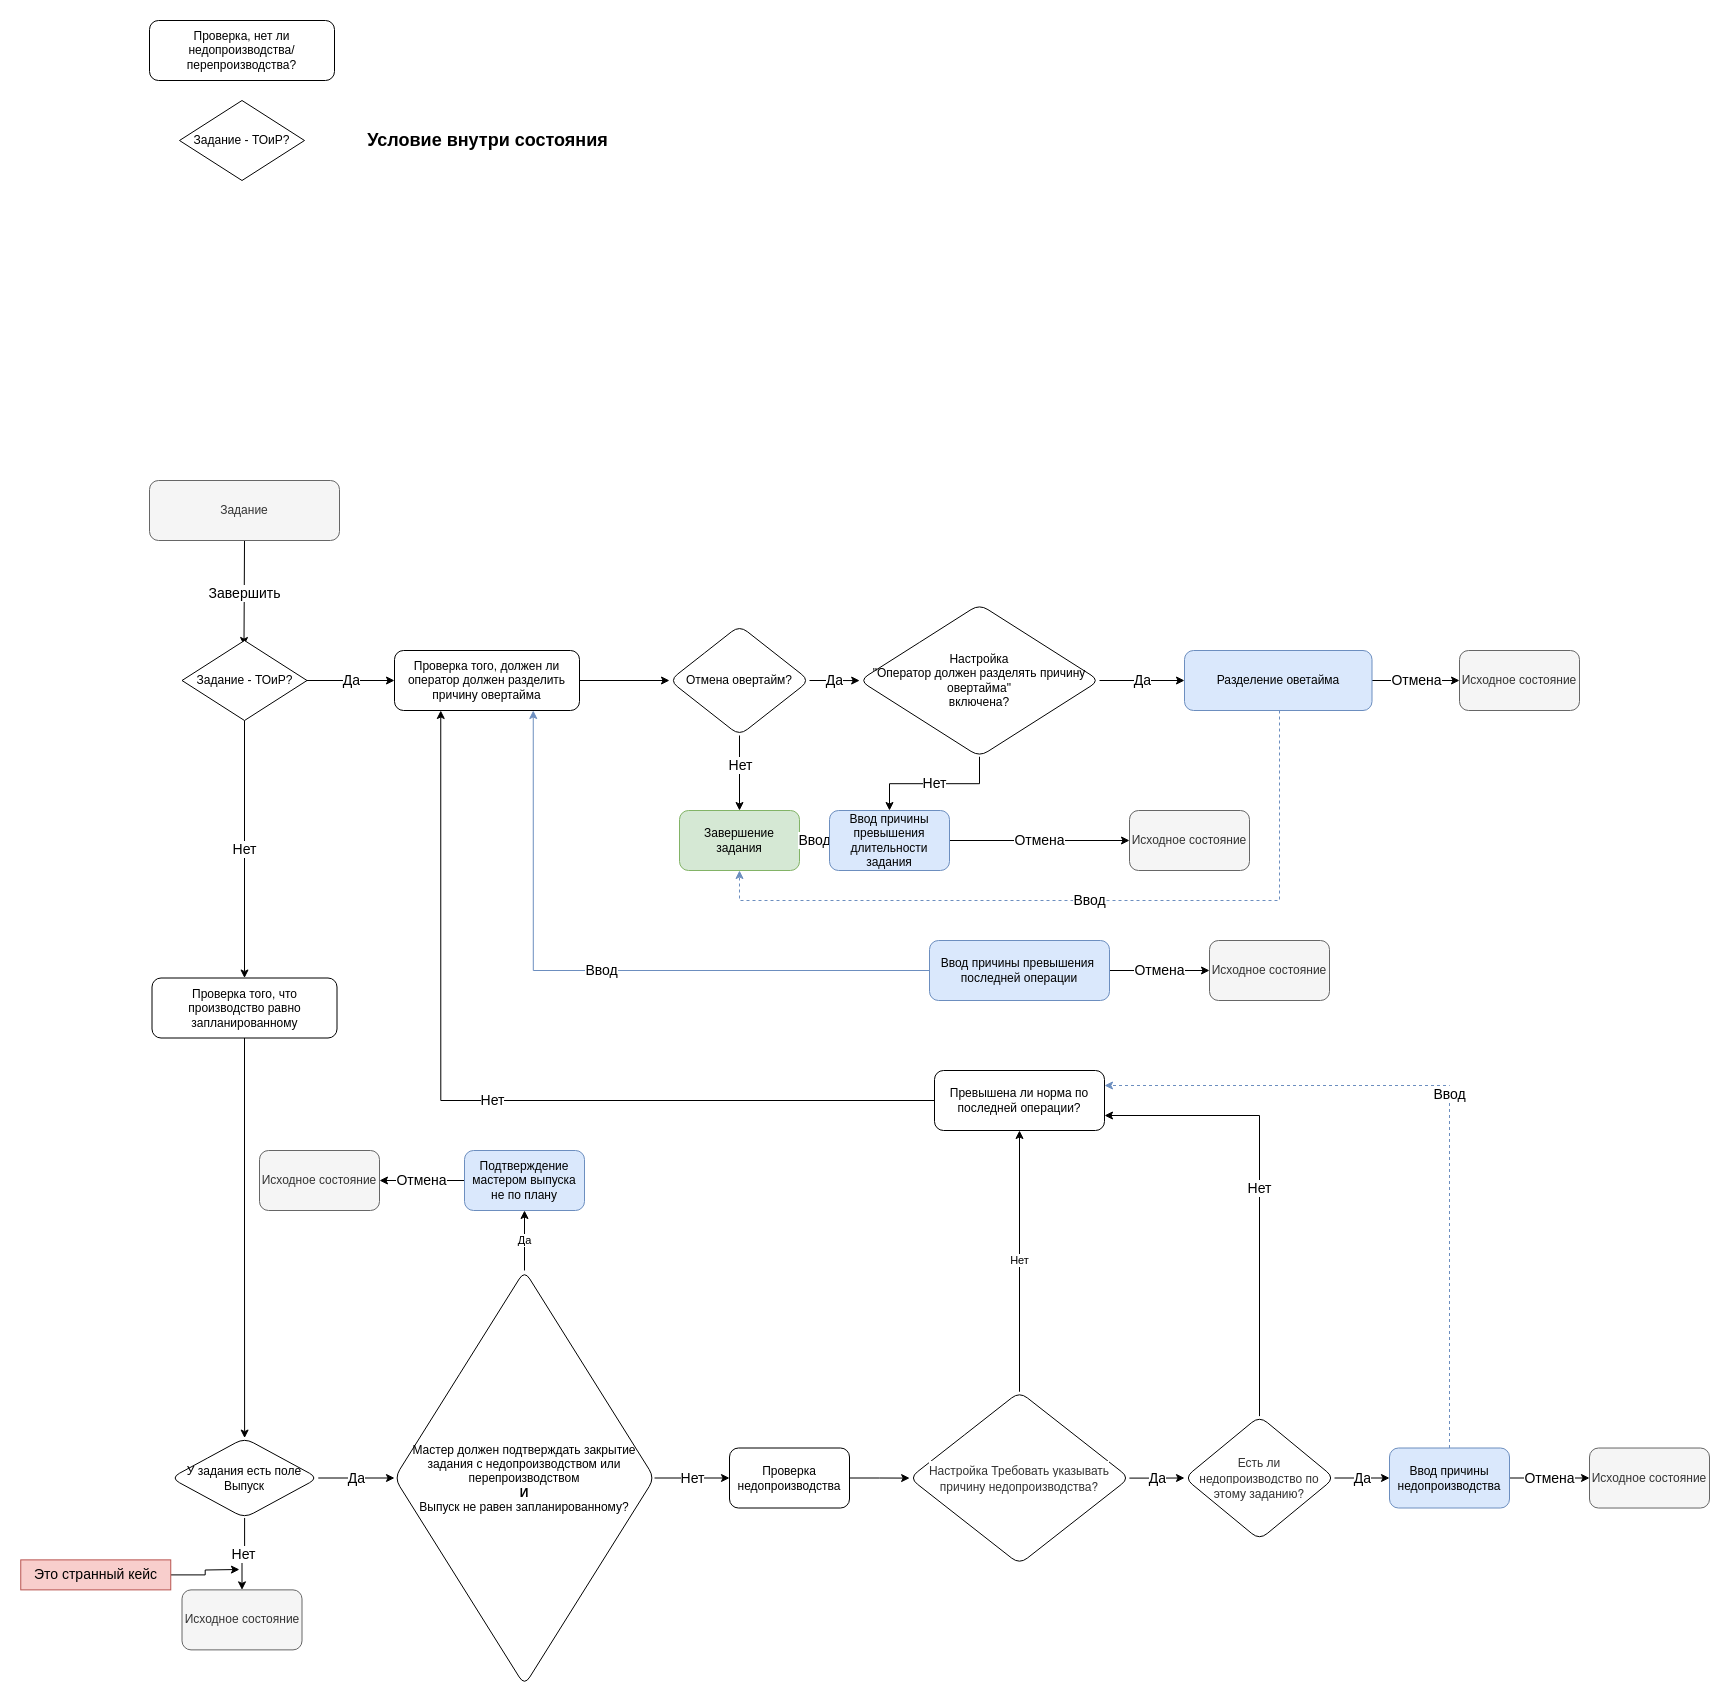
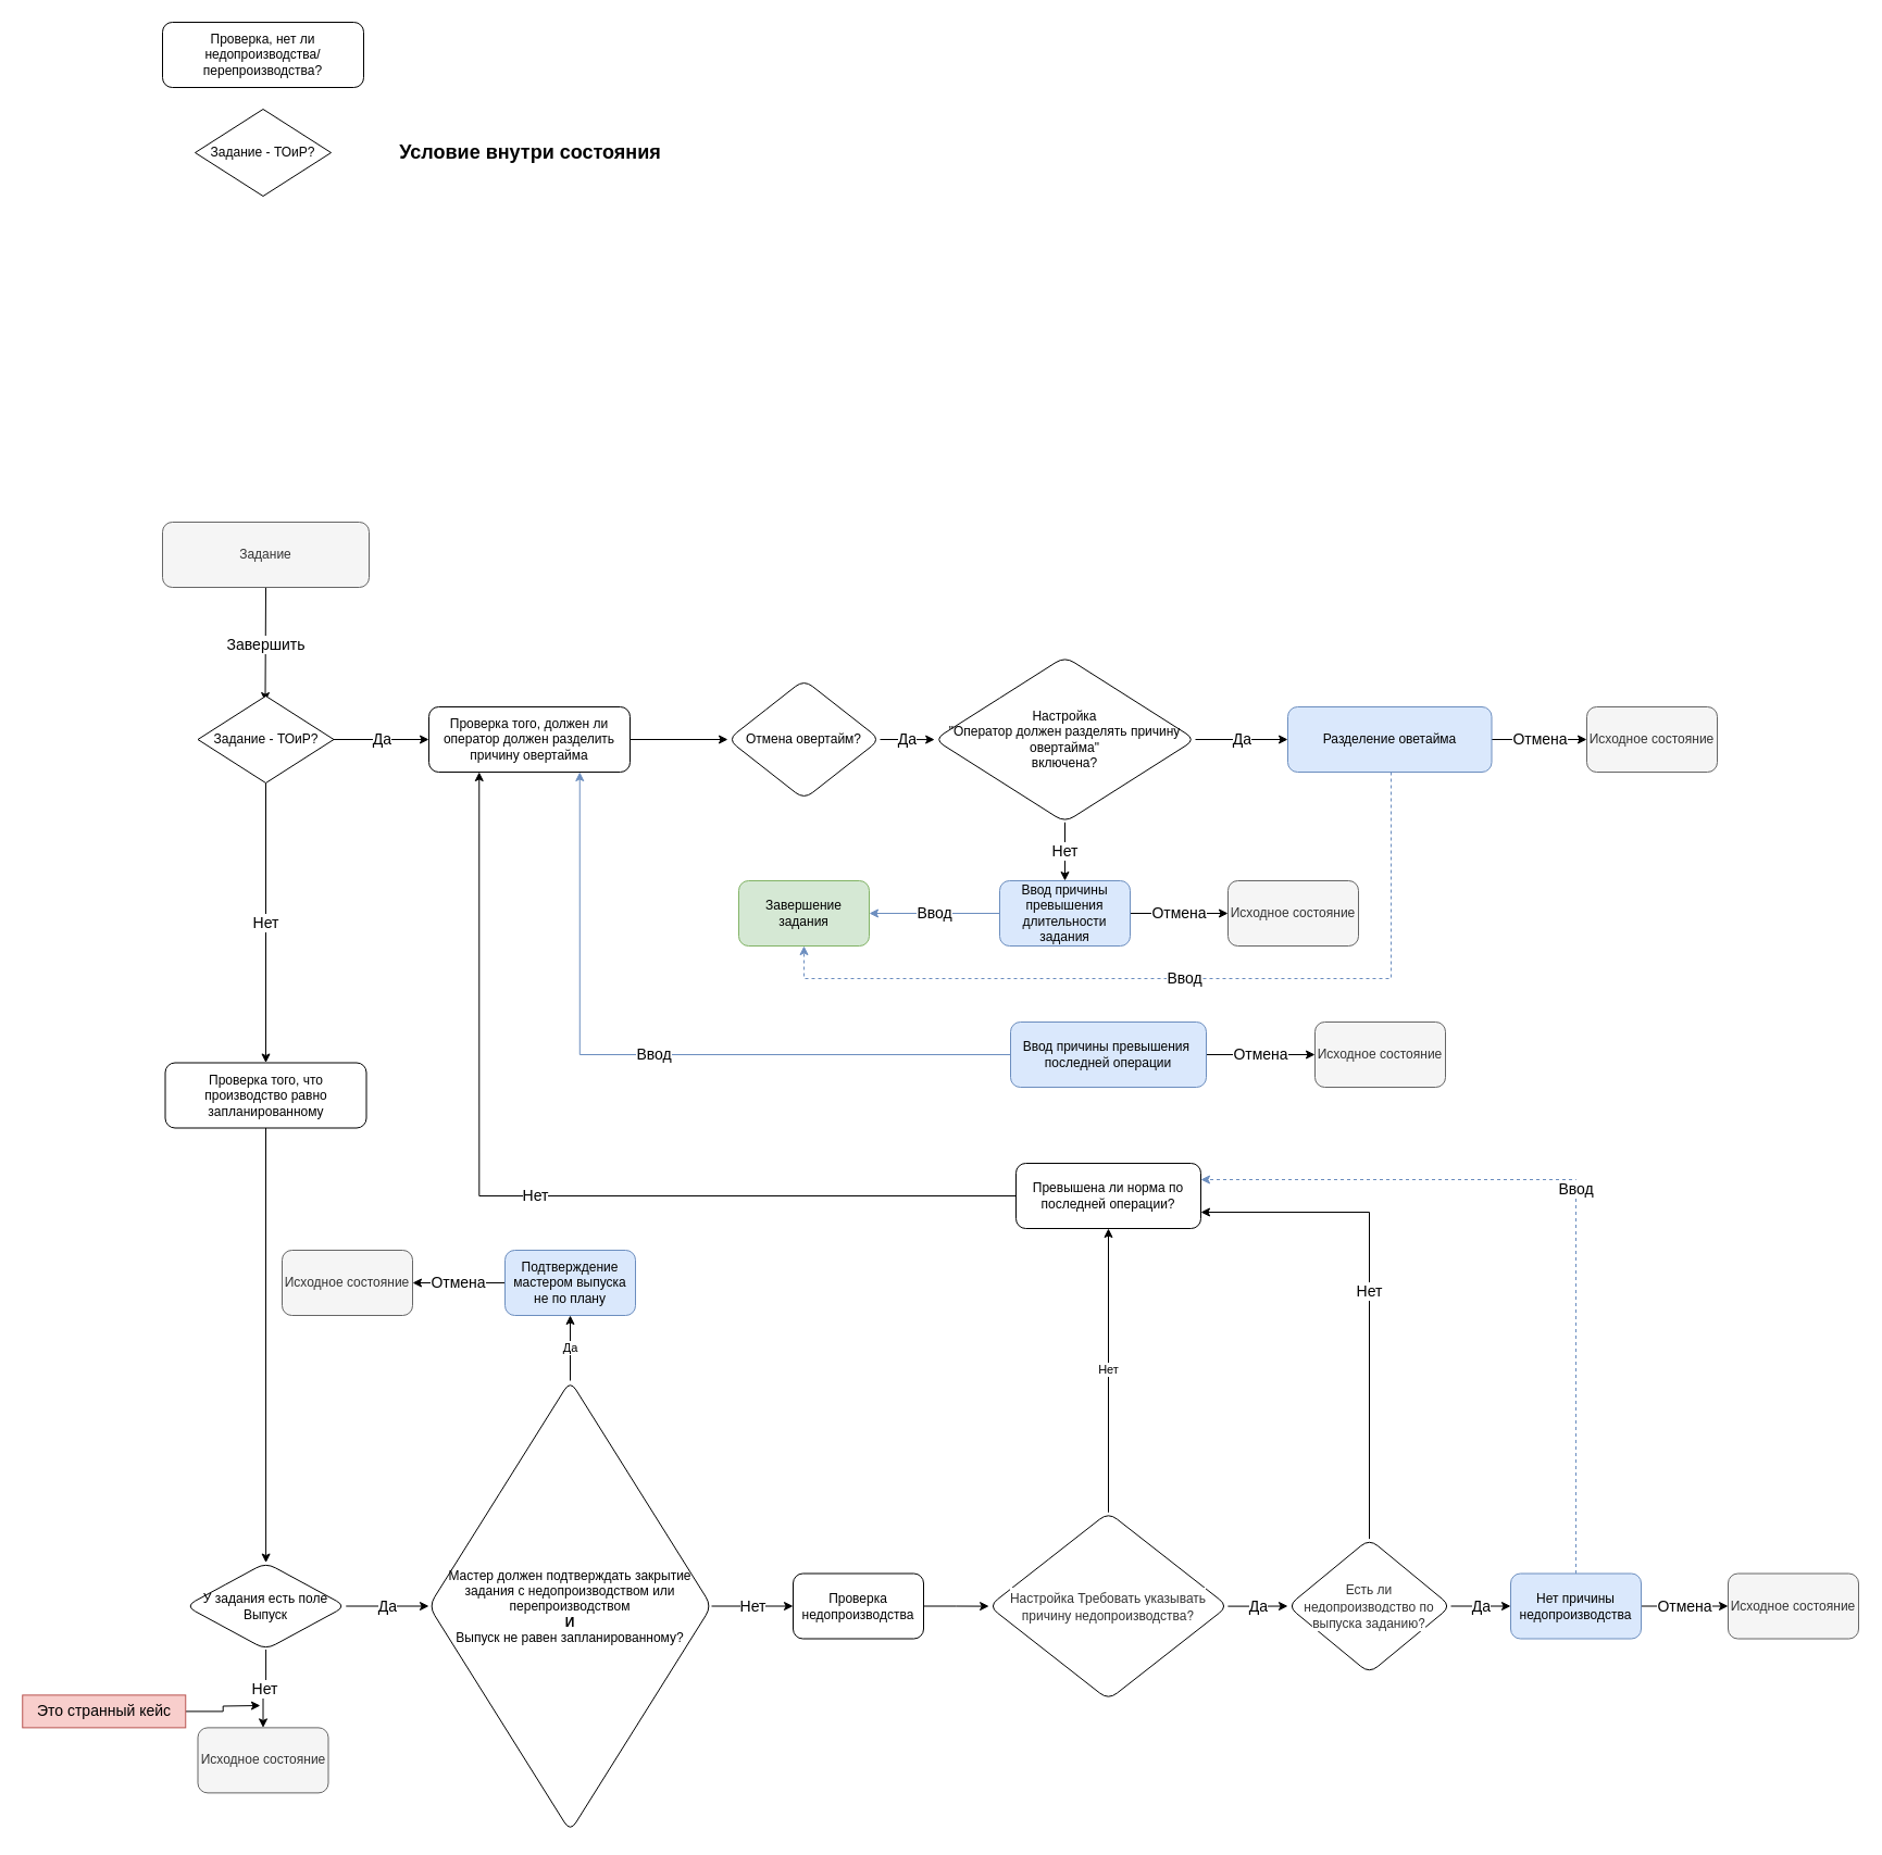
- <mxCell id="26" value="" style="edgeStyle=orthogonalEdgeStyle;rounded=0;orthogonalLoop=1;jettySize=auto;html=1;entryX=0.5;entryY=0;entryDx=0;entryDy=0;exitX=0.5;exitY=1;exitDx=0;exitDy=0;fontSize=14;" edge="1" parent="1" source="28" target="12"><mxGeometry relative="1" as="geometry" /></mxCell>
- <mxCell id="27" value="Нет" style="edgeLabel;html=1;align=center;verticalAlign=middle;resizable=0;points=[];fontSize=14;" vertex="1" connectable="0" parent="26"><mxGeometry x="-0.219" relative="1" as="geometry"><mxPoint as="offset" /></mxGeometry></mxCell>
- <mxCell id="33" value="Ввод причины превышения длительности задания" style="whiteSpace=wrap;html=1;rounded=1;fillColor=#DAE8FC;strokeColor=#6C8EBF;" vertex="1" parent="1"><mxGeometry x="829" y="810" width="120" height="60" as="geometry" /></mxCell>
+ <mxCell id="33" value="Ввод причины превышения длительности задания" style="whiteSpace=wrap;html=1;rounded=1;fillColor=#DAE8FC;strokeColor=#6C8EBF;" vertex="1" parent="1"><mxGeometry x="919" y="810" width="120" height="60" as="geometry" /></mxCell>
- <mxCell id="41" value="&lt;span style=&quot;color: rgb(51, 51, 51); font-family: &amp;quot;Helvetica Neue&amp;quot;, Helvetica, Arial, sans-serif; text-align: left; background-color: rgb(255, 255, 255);&quot;&gt;Есть ли недопроизводство по этому заданию?&lt;/span&gt;" style="rhombus;whiteSpace=wrap;html=1;rounded=1;comic=0;" vertex="1" parent="1"><mxGeometry x="1184" y="1415.63" width="150" height="123.75" as="geometry" /></mxCell>
+ <mxCell id="41" value="&lt;span style=&quot;color: rgb(51, 51, 51); font-family: &amp;quot;Helvetica Neue&amp;quot;, Helvetica, Arial, sans-serif; text-align: left; background-color: rgb(255, 255, 255);&quot;&gt;Есть ли недопроизводство по выпуска заданию?&lt;/span&gt;" style="rhombus;whiteSpace=wrap;html=1;rounded=1;comic=0;" vertex="1" parent="1"><mxGeometry x="1184" y="1415.63" width="150" height="123.75" as="geometry" /></mxCell>
- <mxCell id="44" value="Ввод причины недопроизводства" style="whiteSpace=wrap;html=1;rounded=1;comic=0;fillColor=#dae8fc;strokeColor=#6c8ebf;" vertex="1" parent="1"><mxGeometry x="1389" y="1447.505" width="120" height="60" as="geometry" /></mxCell>
+ <mxCell id="44" value="Нет причины недопроизводства" style="whiteSpace=wrap;html=1;rounded=1;comic=0;fillColor=#dae8fc;strokeColor=#6c8ebf;" vertex="1" parent="1"><mxGeometry x="1389" y="1447.505" width="120" height="60" as="geometry" /></mxCell>
